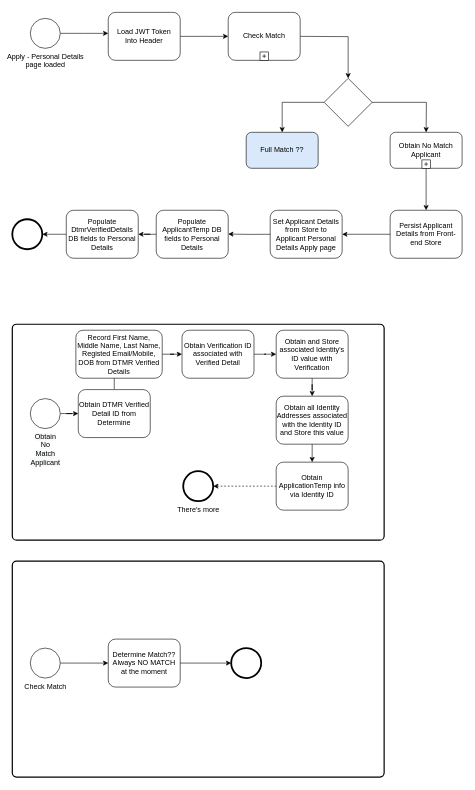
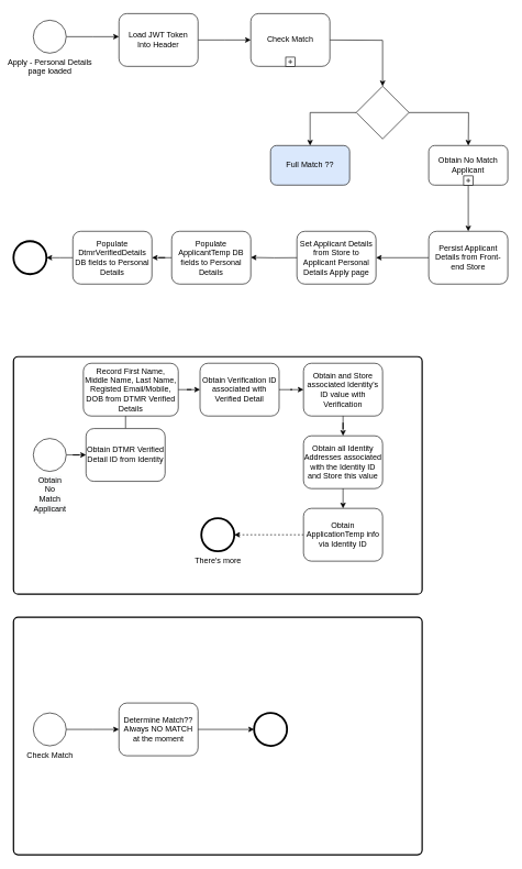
- <mxCell id="23" value="Obtain DTMR Verified Detail ID from Determine" style="shape=ext;rounded=1;html=1;whiteSpace=wrap;" vertex="1" parent="1"><mxGeometry x="130" y="649" width="120" height="80" as="geometry" /></mxCell>
+ <mxCell id="23" value="Obtain DTMR Verified Detail ID from Identity" style="shape=ext;rounded=1;html=1;whiteSpace=wrap;" vertex="1" parent="1"><mxGeometry x="130" y="649" width="120" height="80" as="geometry" /></mxCell>
